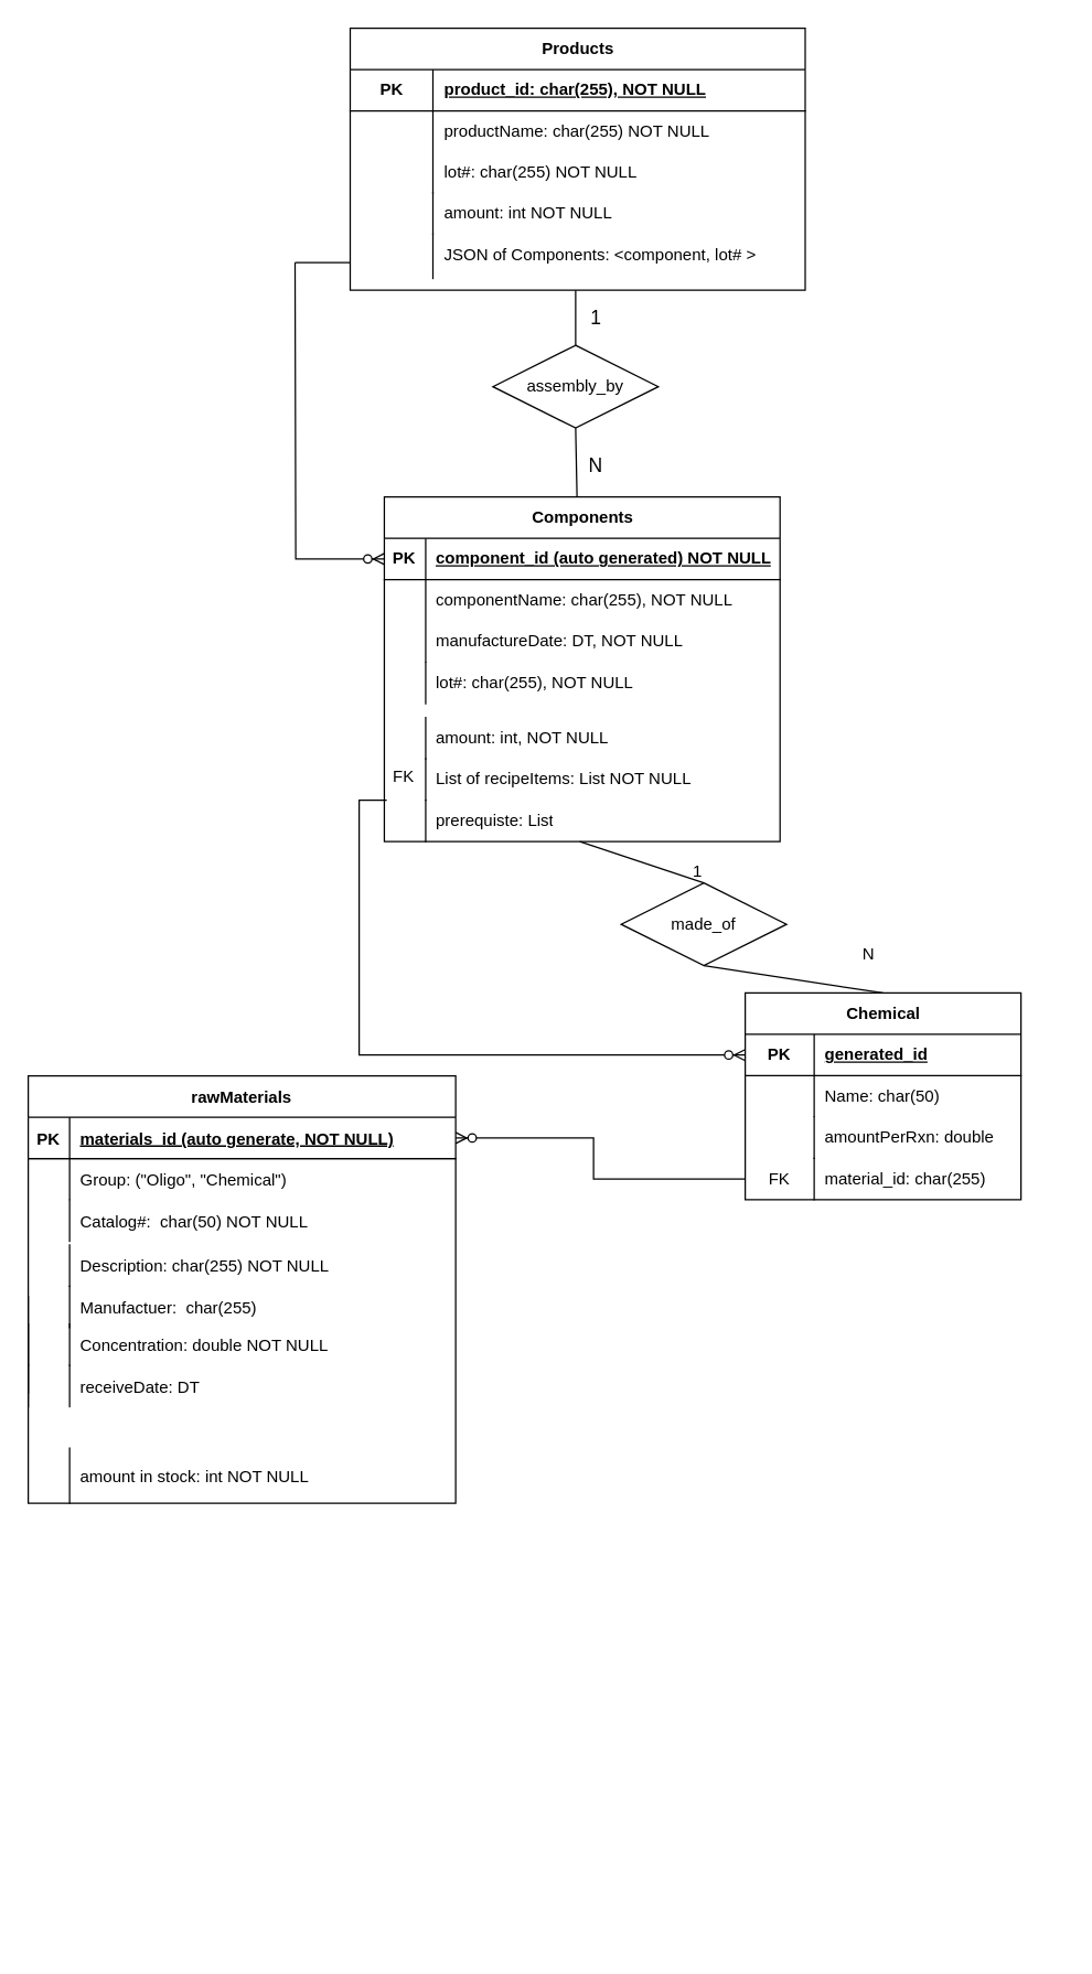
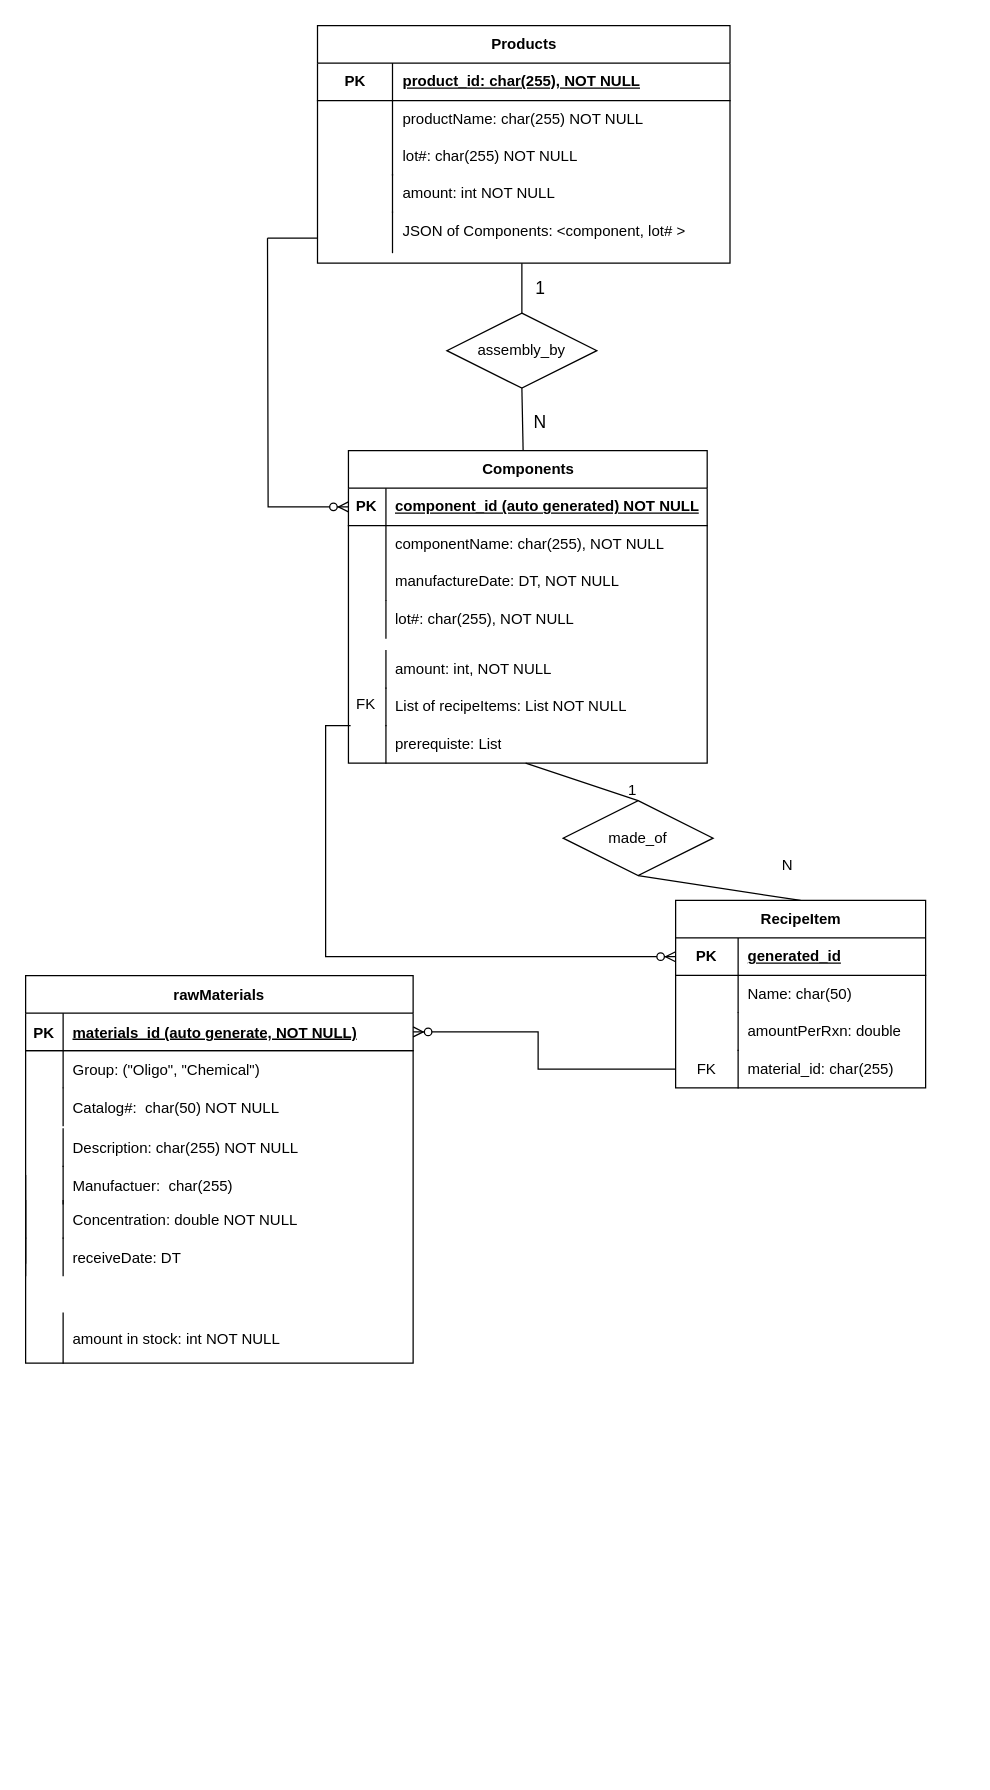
- <mxCell id="53" value="Chemical" style="shape=table;startSize=30;container=1;collapsible=1;childLayout=tableLayout;fixedRows=1;rowLines=0;fontStyle=1;align=center;resizeLast=1;html=1;" vertex="1" parent="52"><mxGeometry width="200" height="150" as="geometry" /></mxCell>
+ <mxCell id="53" value="RecipeItem" style="shape=table;startSize=30;container=1;collapsible=1;childLayout=tableLayout;fixedRows=1;rowLines=0;fontStyle=1;align=center;resizeLast=1;html=1;" vertex="1" parent="52"><mxGeometry width="200" height="150" as="geometry" /></mxCell>
